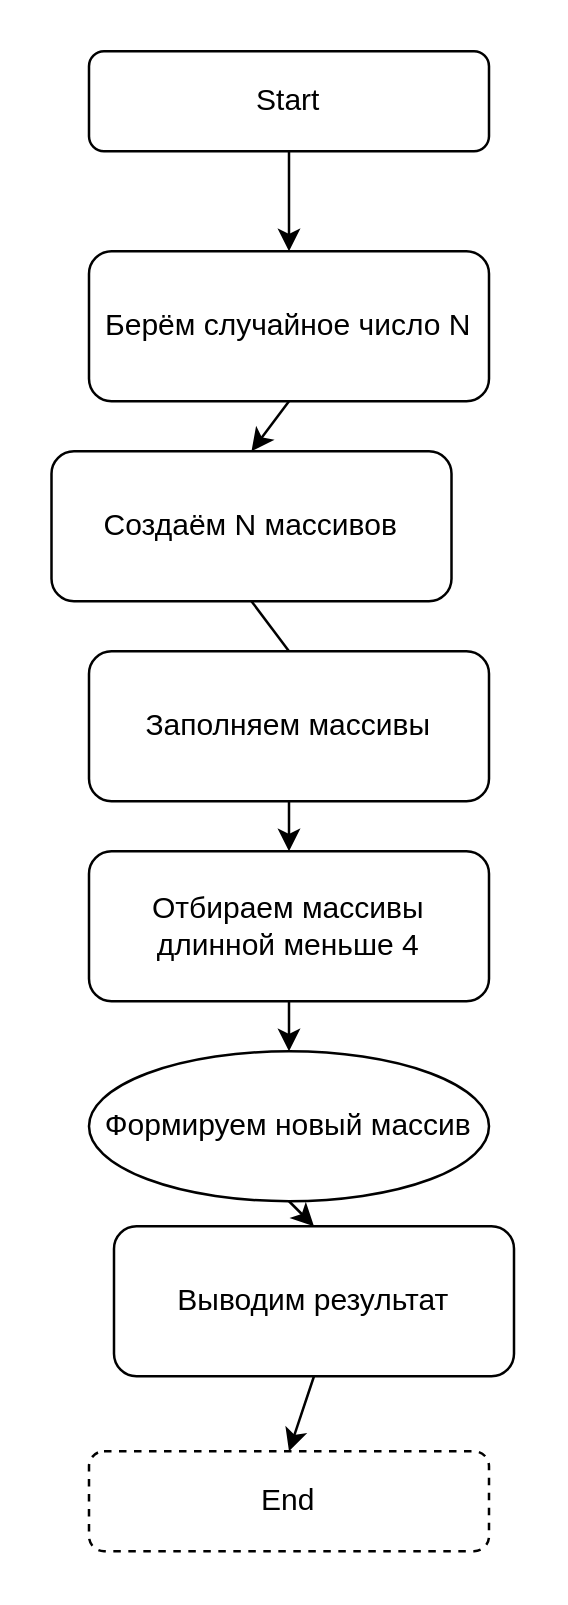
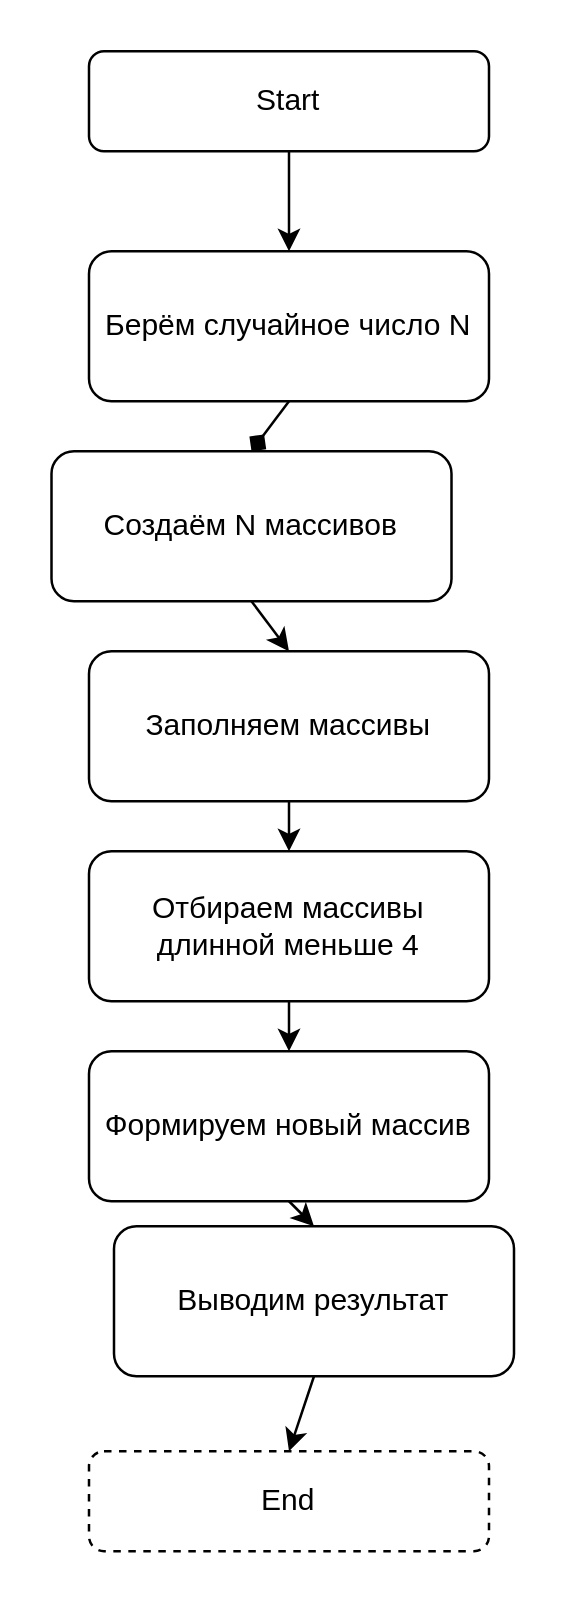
- <mxCell id="5" style="edgeStyle=none;html=1;exitX=0.5;exitY=1;exitDx=0;exitDy=0;entryX=0.5;entryY=0;entryDx=0;entryDy=0;" parent="1" source="6" target="8" edge="1"><mxGeometry relative="1" as="geometry" /></mxCell>
+ <mxCell id="5" style="edgeStyle=none;html=1;exitX=0.5;exitY=1;exitDx=0;exitDy=0;entryX=0.5;entryY=0;entryDx=0;entryDy=0;endArrow=diamond;" parent="1" source="6" target="8" edge="1"><mxGeometry relative="1" as="geometry" /></mxCell>
- <mxCell id="7" style="edgeStyle=none;html=1;exitX=0.5;exitY=1;exitDx=0;exitDy=0;entryX=0.5;entryY=0;entryDx=0;entryDy=0;endArrow=none;" parent="1" source="8" target="10" edge="1"><mxGeometry relative="1" as="geometry" /></mxCell>
+ <mxCell id="7" style="edgeStyle=none;html=1;exitX=0.5;exitY=1;exitDx=0;exitDy=0;entryX=0.5;entryY=0;entryDx=0;entryDy=0;" parent="1" source="8" target="10" edge="1"><mxGeometry relative="1" as="geometry" /></mxCell>
- <mxCell id="14" value="Формируем новый массив" style="ellipse;whiteSpace=wrap;html=1;" parent="1" vertex="1"><mxGeometry x="35" y="420" width="160" height="60" as="geometry" /></mxCell>
+ <mxCell id="14" value="Формируем новый массив" style="rounded=1;whiteSpace=wrap;html=1;" parent="1" vertex="1"><mxGeometry x="35" y="420" width="160" height="60" as="geometry" /></mxCell>
